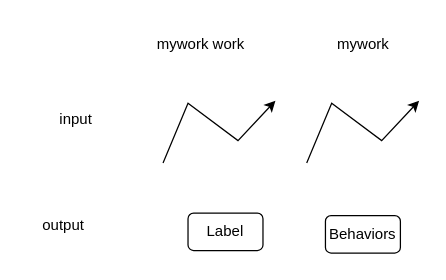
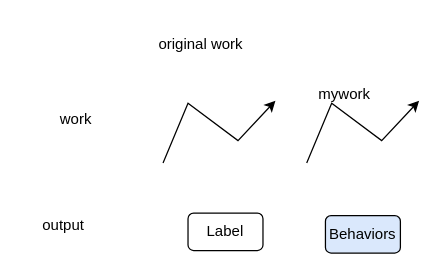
- <mxCell id="4" value="mywork work" style="text;html=1;align=center;verticalAlign=middle;resizable=0;points=[];autosize=1;strokeColor=none;fillColor=none;" vertex="1" parent="1"><mxGeometry x="115" y="20" width="90" height="30" as="geometry" /></mxCell>
+ <mxCell id="4" value="original work" style="text;html=1;align=center;verticalAlign=middle;resizable=0;points=[];autosize=1;strokeColor=none;fillColor=none;" vertex="1" parent="1"><mxGeometry x="115" y="20" width="90" height="30" as="geometry" /></mxCell>
- <mxCell id="5" value="mywork" style="text;html=1;align=center;verticalAlign=middle;resizable=0;points=[];autosize=1;strokeColor=none;fillColor=none;" vertex="1" parent="1"><mxGeometry x="260" y="20" width="60" height="30" as="geometry" /></mxCell>
+ <mxCell id="5" value="mywork" style="text;html=1;align=center;verticalAlign=middle;resizable=0;points=[];autosize=1;strokeColor=none;fillColor=none;" vertex="1" parent="1"><mxGeometry x="245" y="60" width="60" height="30" as="geometry" /></mxCell>
- <mxCell id="2" value="input" style="text;html=1;align=center;verticalAlign=middle;resizable=0;points=[];autosize=1;strokeColor=none;fillColor=none;" vertex="1" parent="1"><mxGeometry x="35" y="80" width="50" height="30" as="geometry" /></mxCell>
+ <mxCell id="2" value="work" style="text;html=1;align=center;verticalAlign=middle;resizable=0;points=[];autosize=1;strokeColor=none;fillColor=none;" vertex="1" parent="1"><mxGeometry x="35" y="80" width="50" height="30" as="geometry" /></mxCell>
- <mxCell id="8" value="Behaviors" style="rounded=1;whiteSpace=wrap;html=1;" vertex="1" parent="1"><mxGeometry x="260" y="172" width="60" height="30" as="geometry" /></mxCell>
+ <mxCell id="8" value="Behaviors" style="rounded=1;whiteSpace=wrap;html=1;fillColor=#dae8fc;" vertex="1" parent="1"><mxGeometry x="260" y="172" width="60" height="30" as="geometry" /></mxCell>
